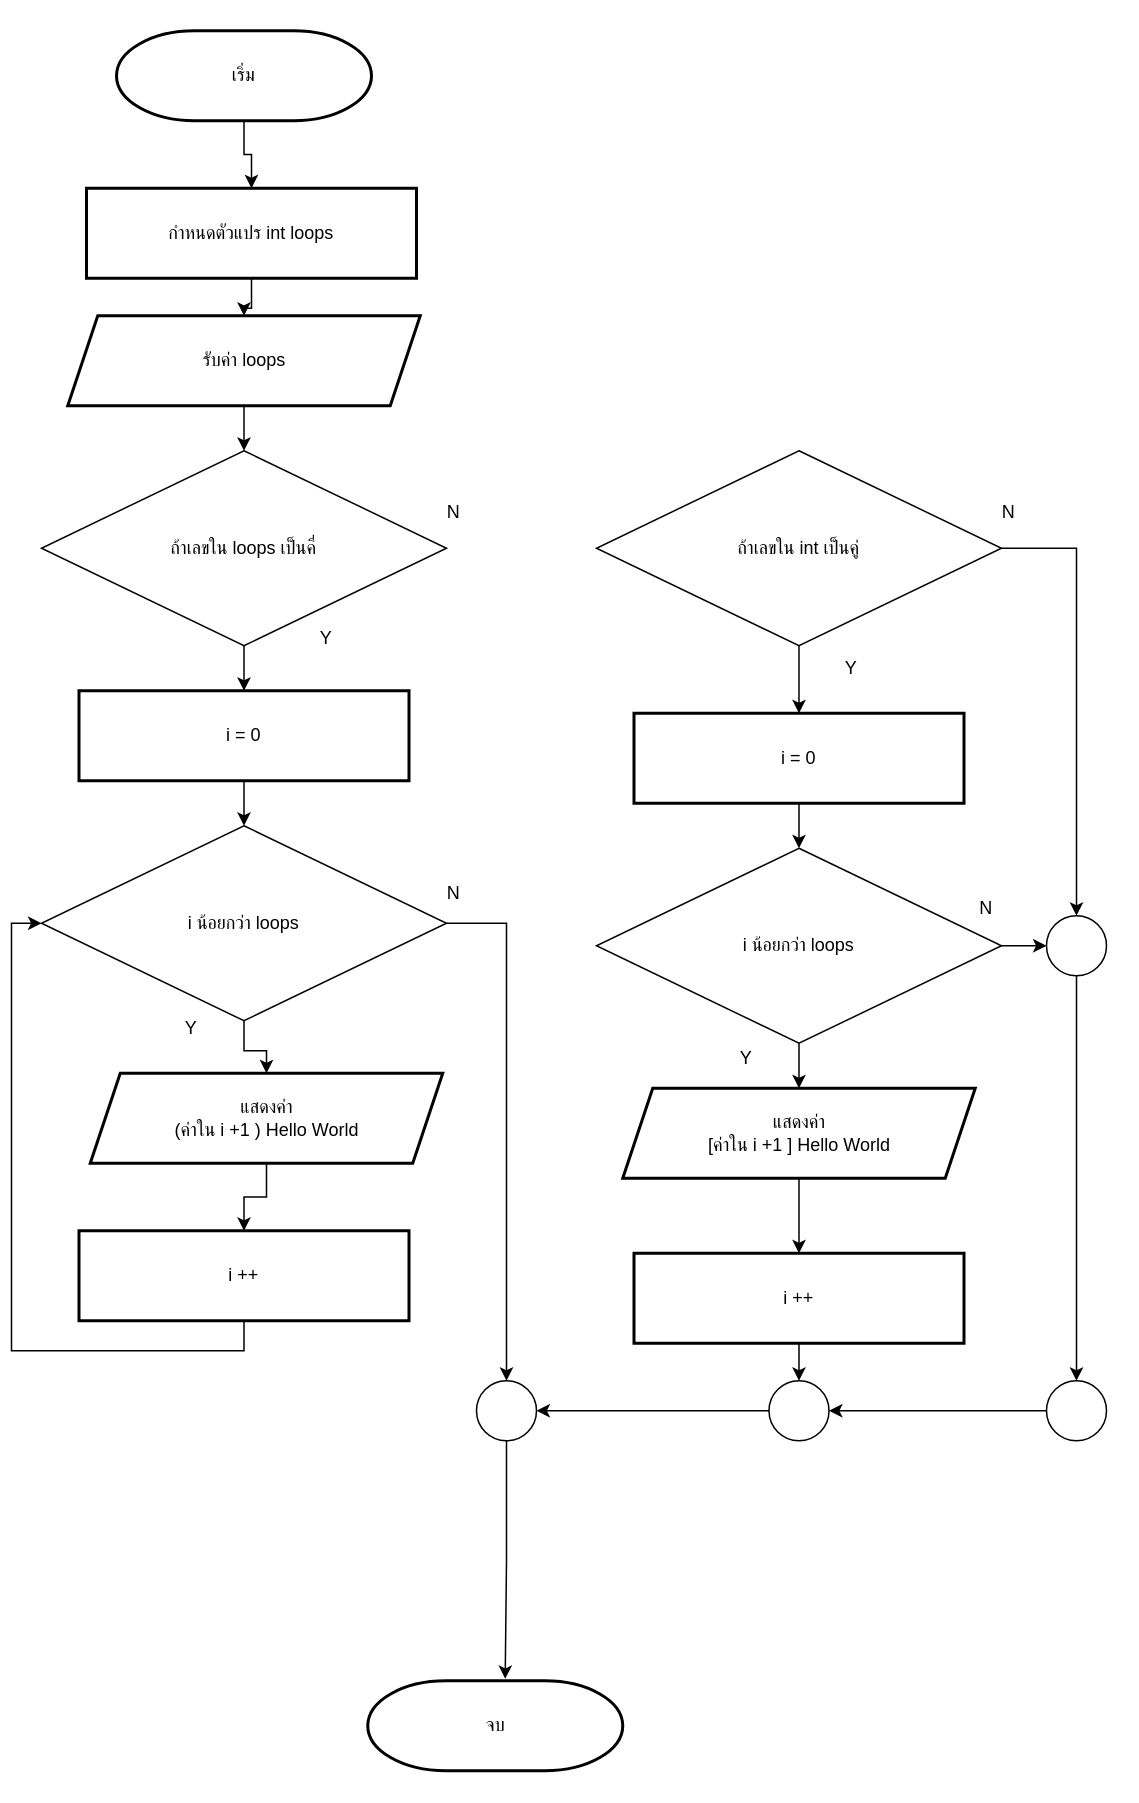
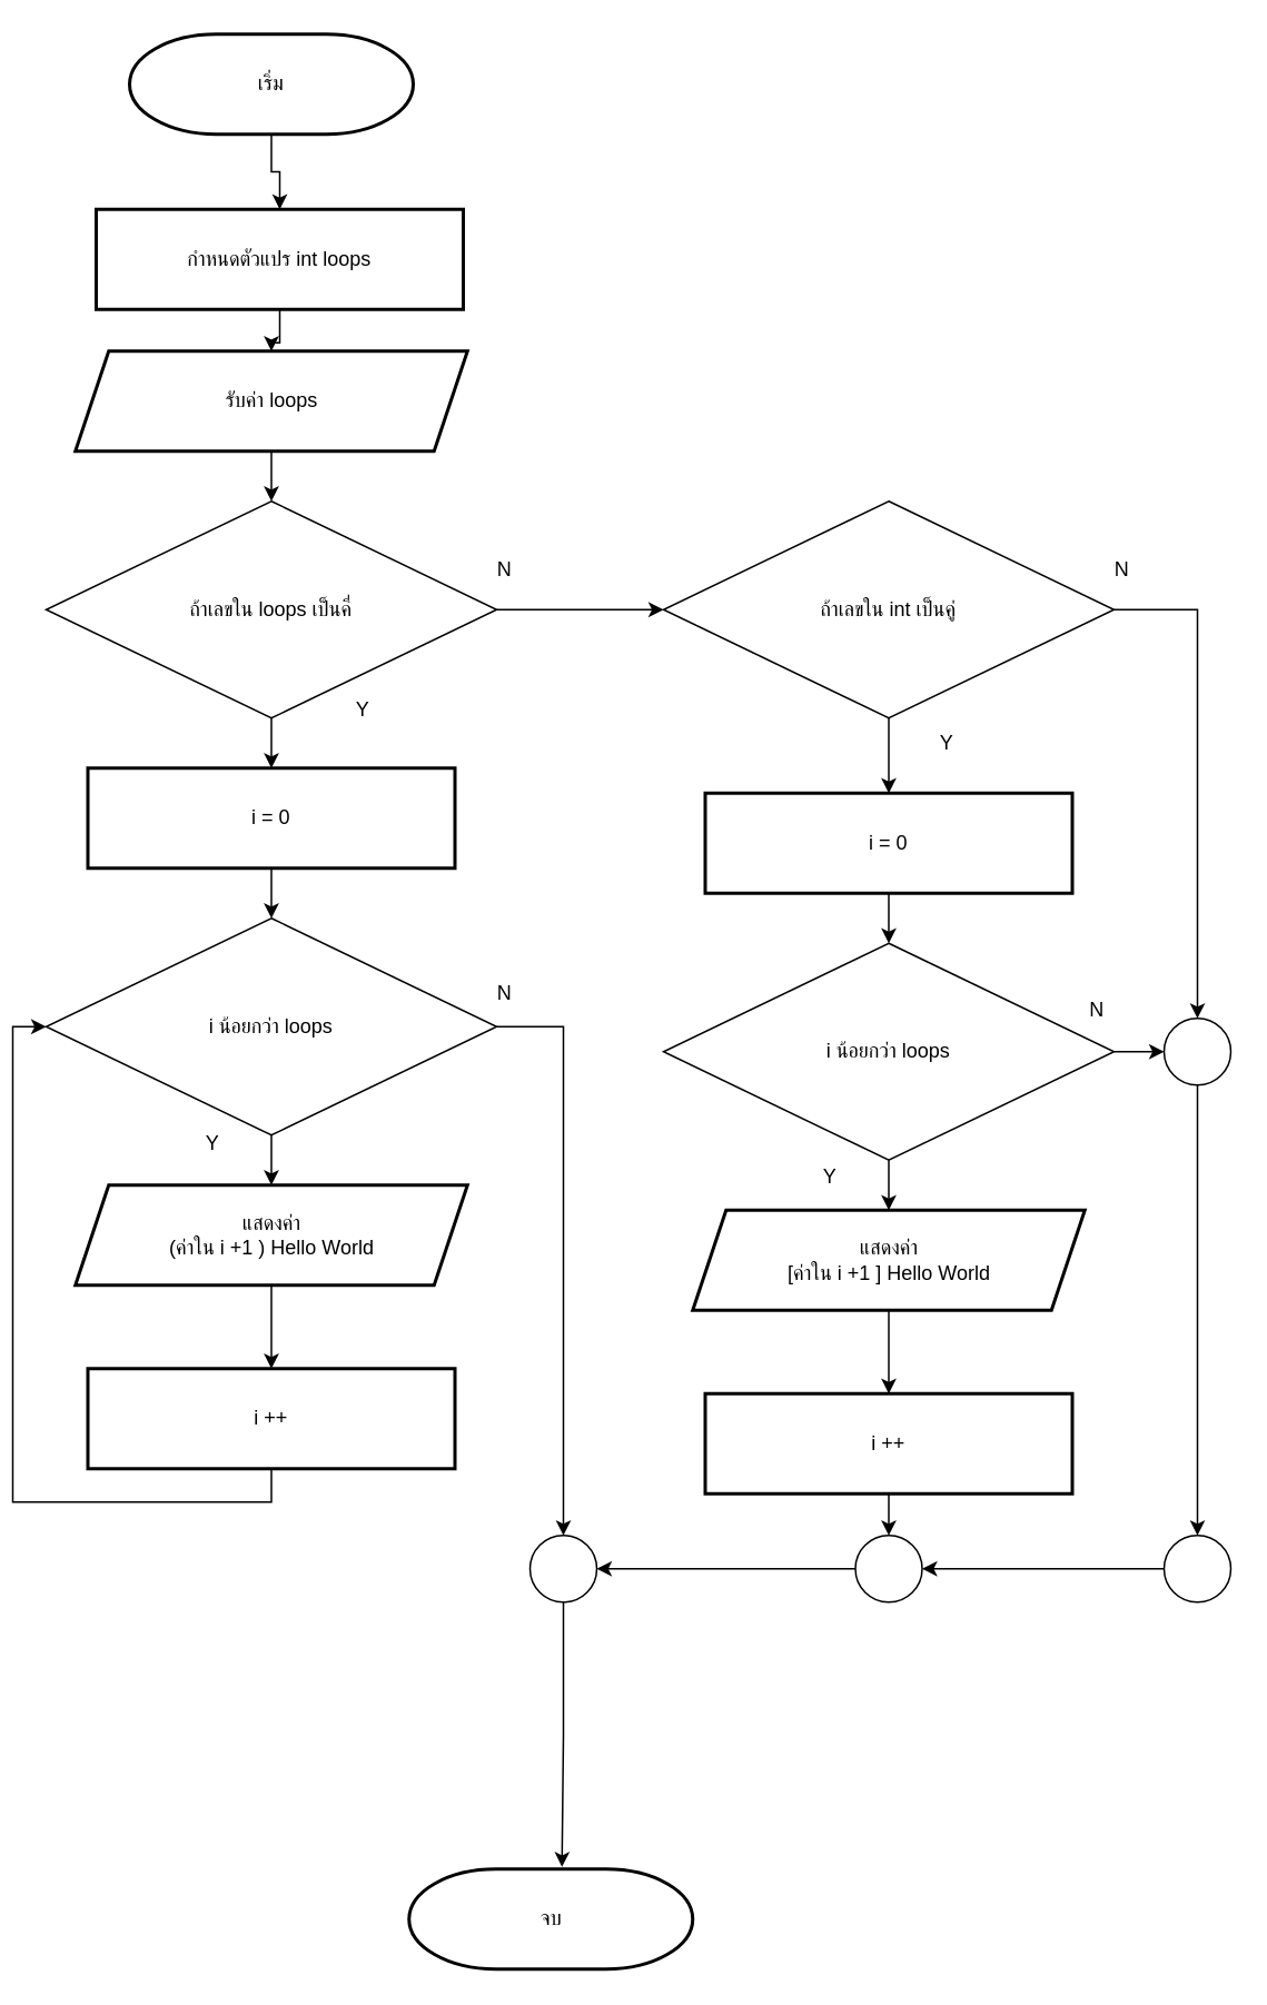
+ <mxCell id="9" value="" style="edgeStyle=orthogonalEdgeStyle;rounded=0;orthogonalLoop=1;jettySize=auto;html=1;" parent="1" source="10" target="25" edge="1"><mxGeometry relative="1" as="geometry" /></mxCell>
- <mxCell id="17" value="แสดงค่า&lt;br&gt;(ค่าใน i +1 ) Hello World" style="shape=parallelogram;perimeter=parallelogramPerimeter;whiteSpace=wrap;html=1;fixedSize=1;strokeWidth=2;" parent="1" vertex="1"><mxGeometry x="52.5" y="715" width="235" height="60" as="geometry" /></mxCell>
+ <mxCell id="17" value="แสดงค่า&lt;br&gt;(ค่าใน i +1 ) Hello World" style="shape=parallelogram;perimeter=parallelogramPerimeter;whiteSpace=wrap;html=1;fixedSize=1;strokeWidth=2;" parent="1" vertex="1"><mxGeometry x="37.5" y="710" width="235" height="60" as="geometry" /></mxCell>
